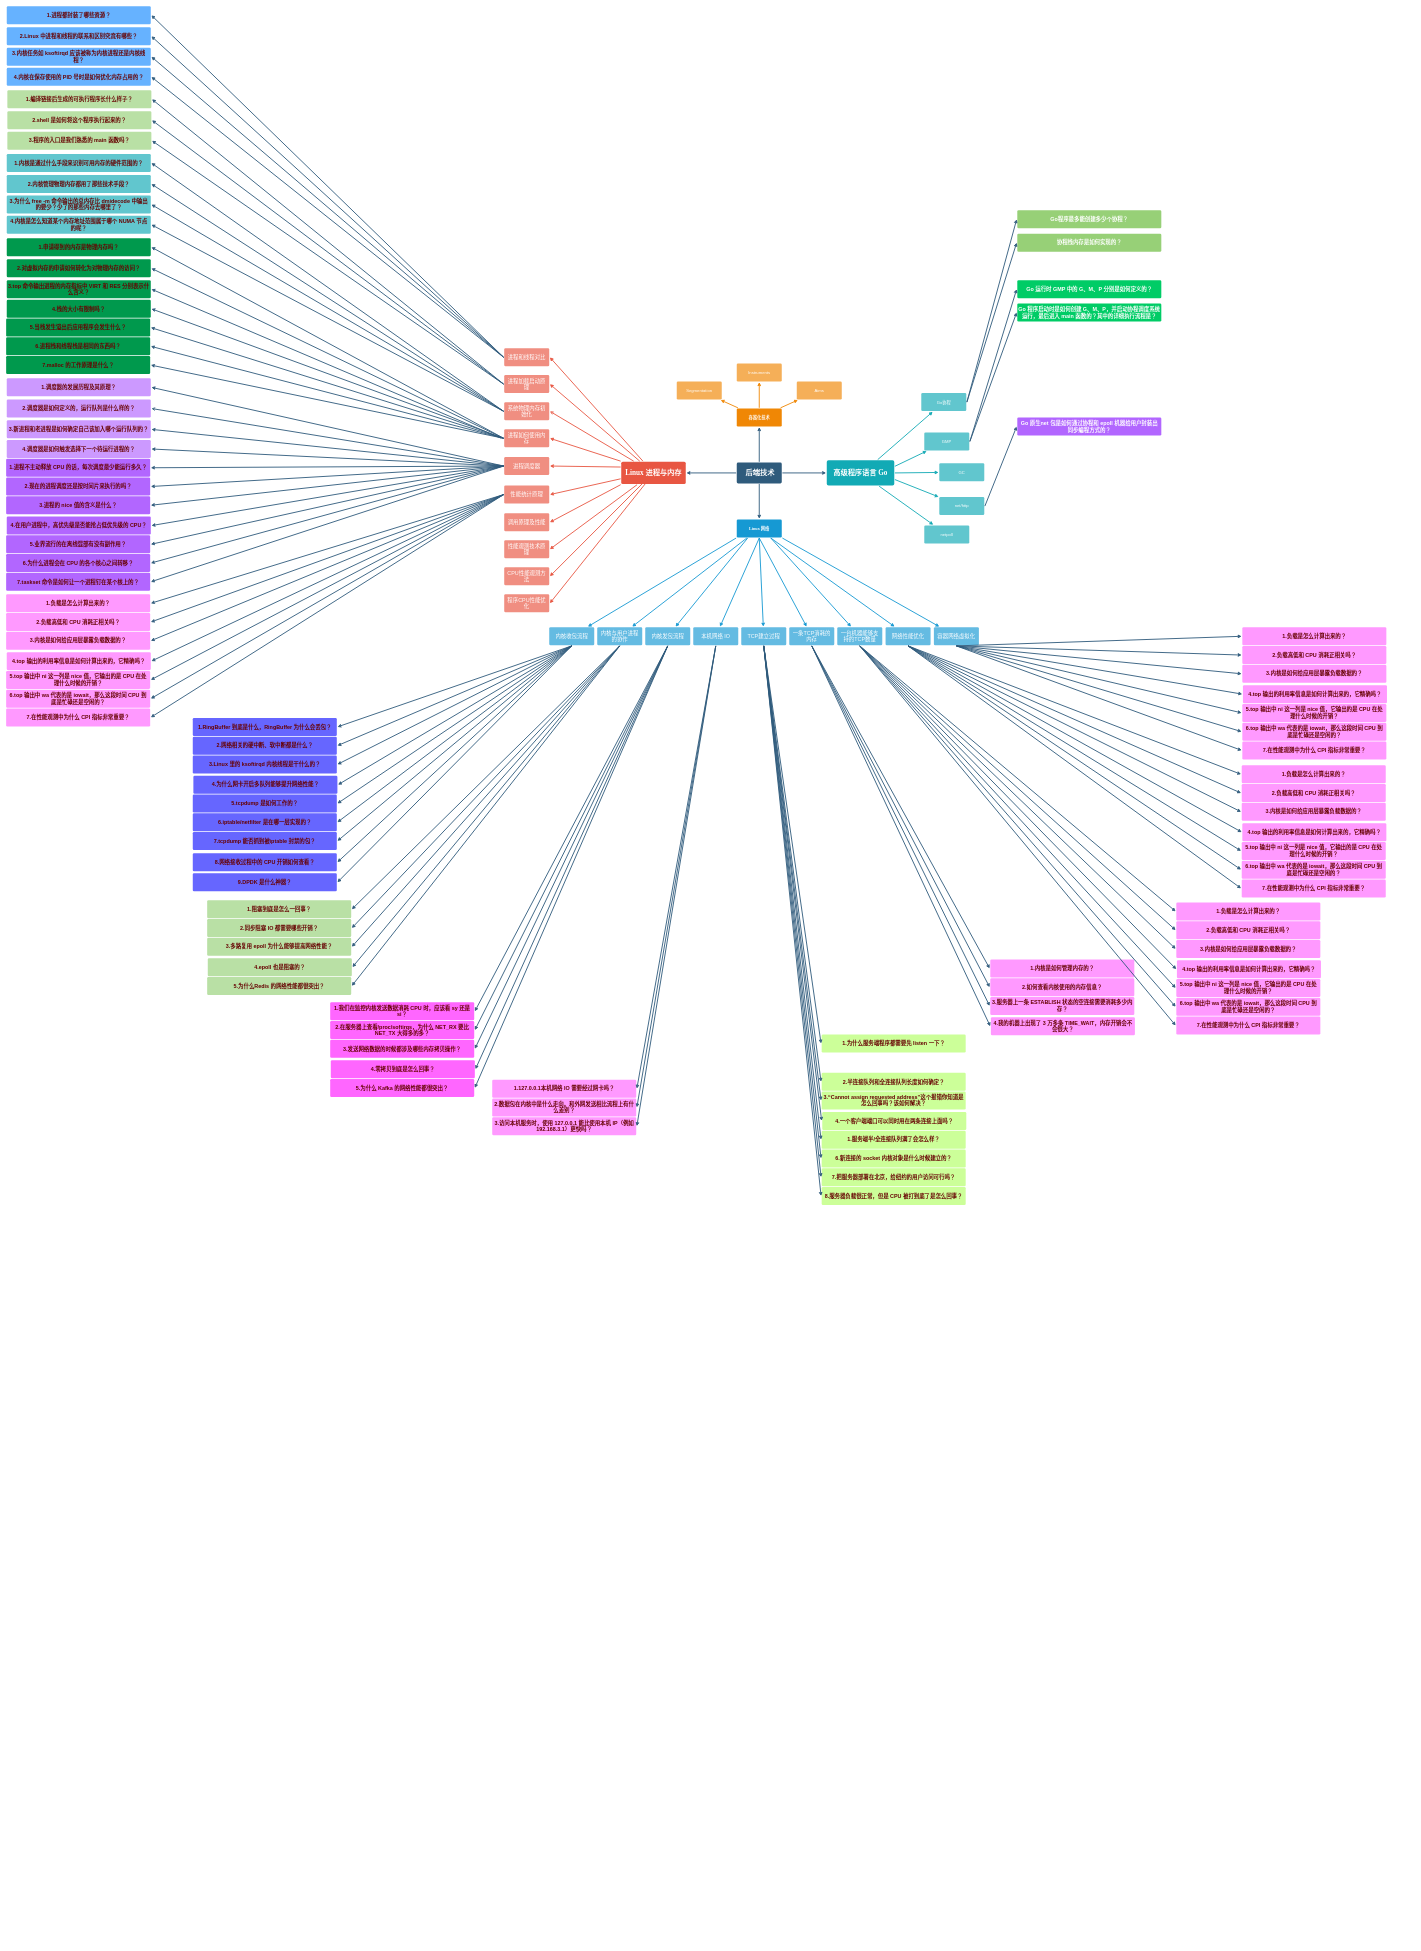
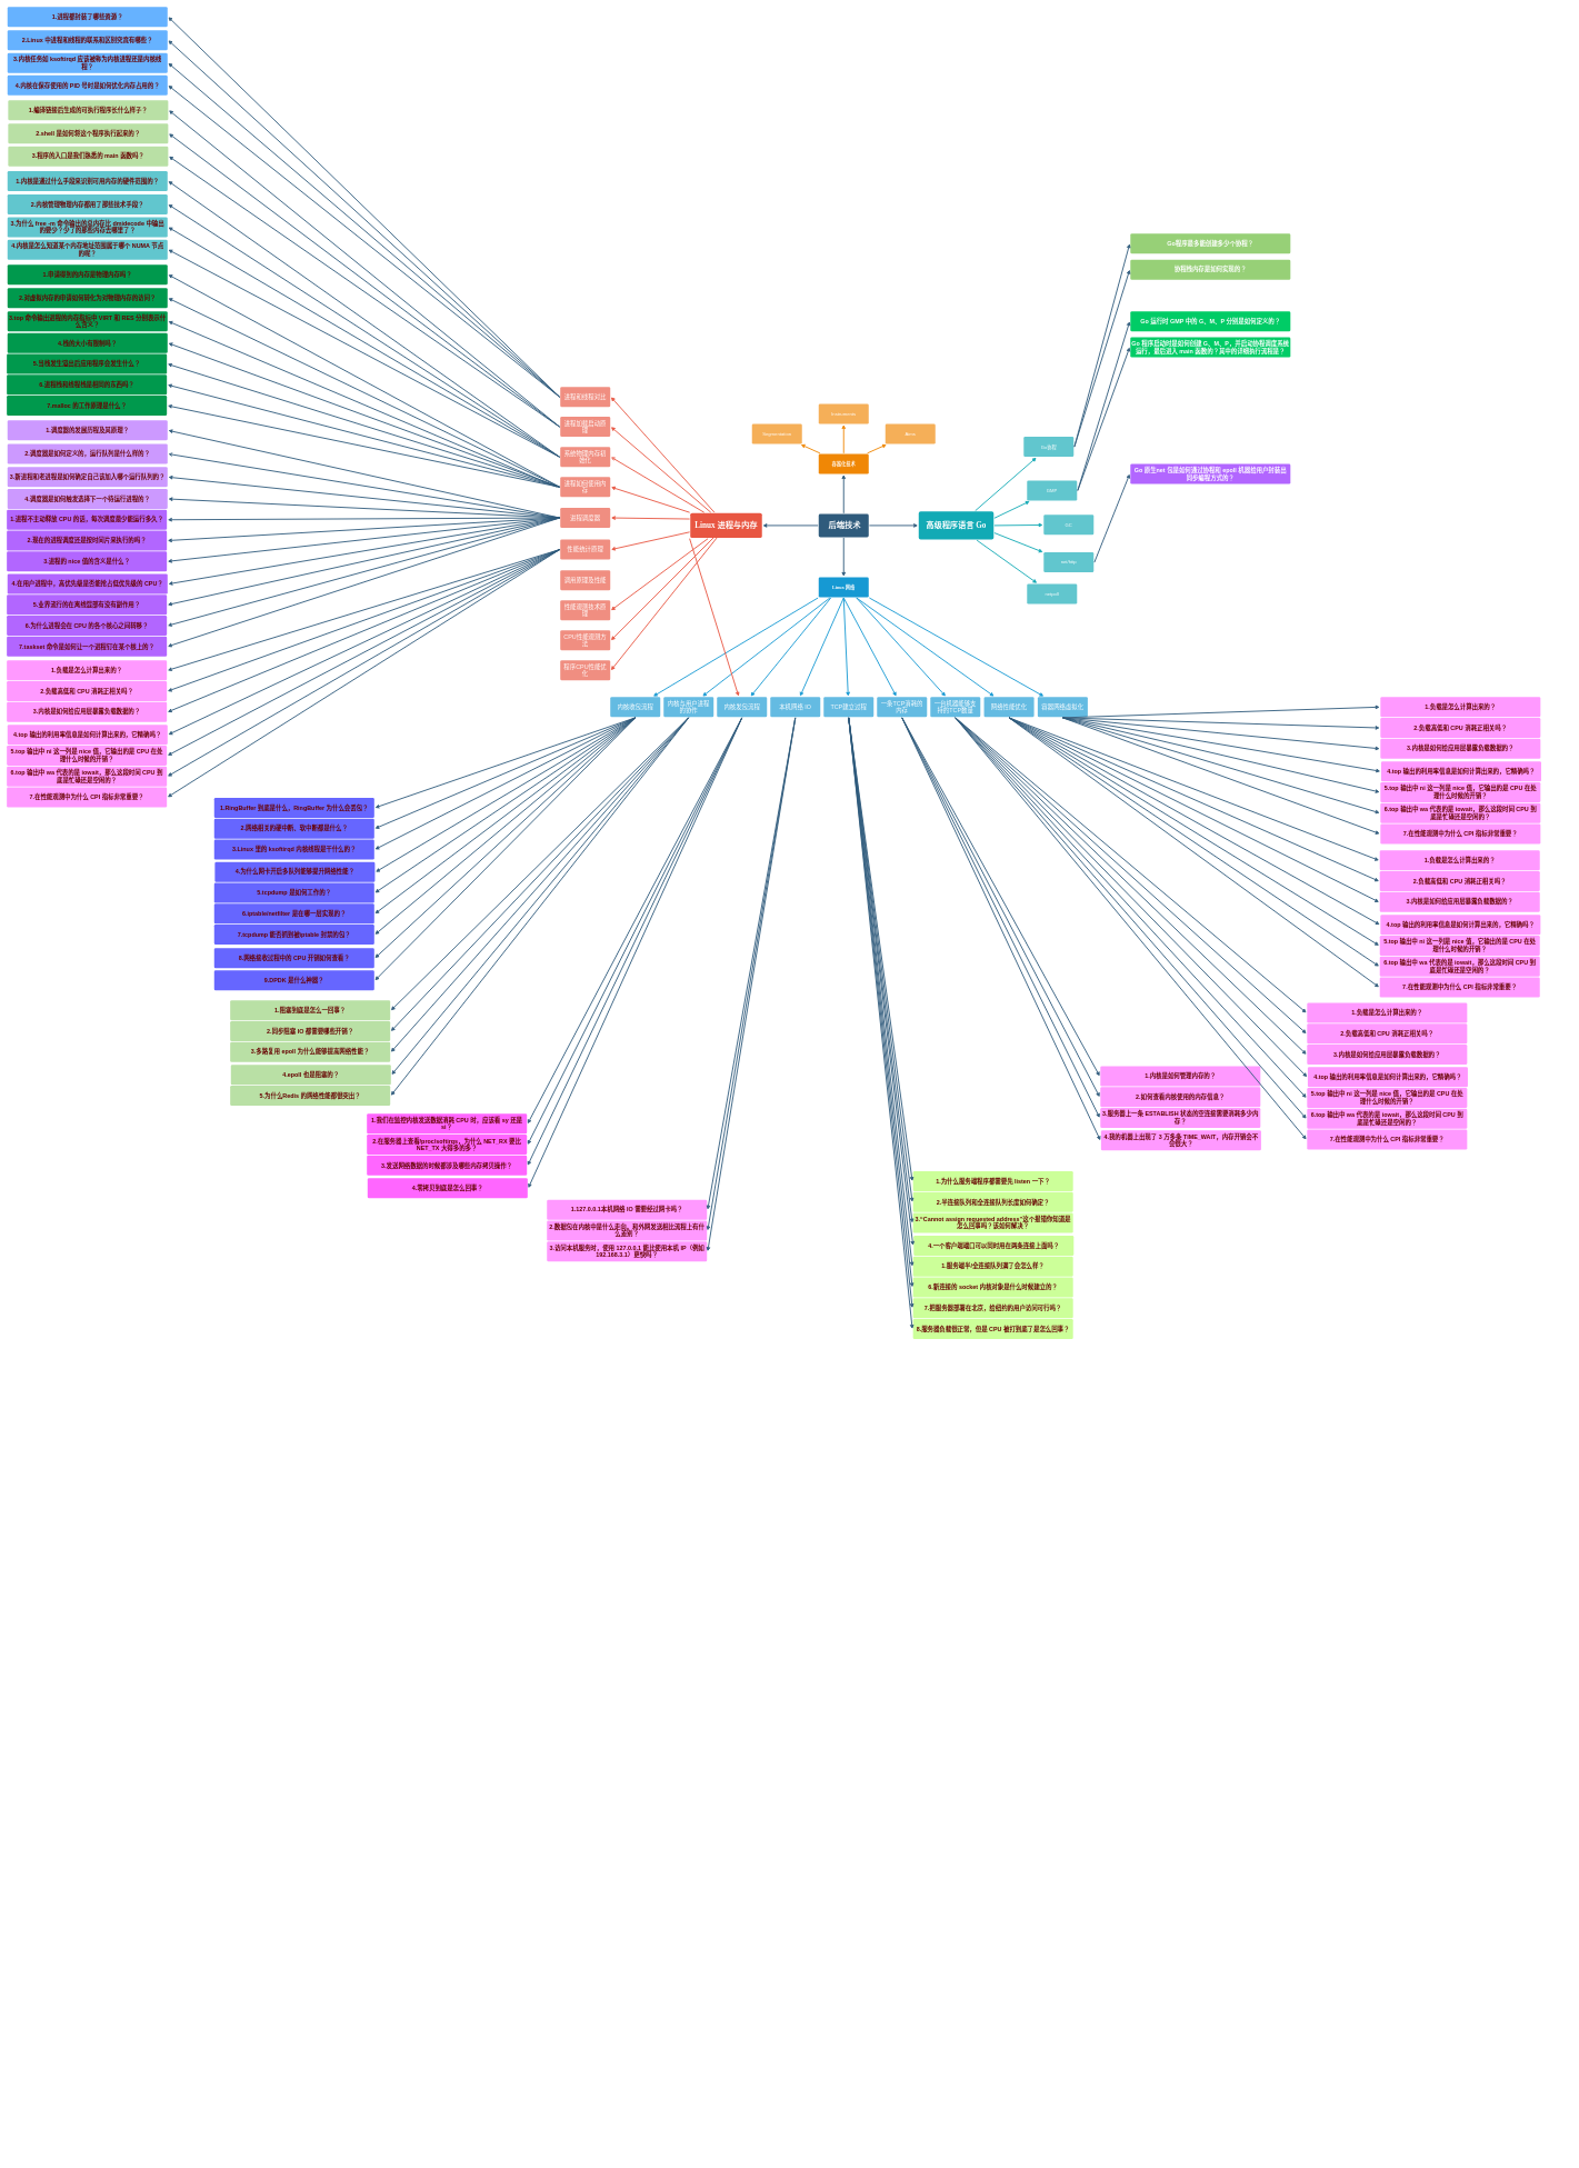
- <mxCell id="44" value="" style="edgeStyle=none;rounded=1;jumpStyle=none;html=1;shadow=0;labelBackgroundColor=none;startArrow=none;startFill=0;jettySize=auto;orthogonalLoop=1;strokeColor=#E85642;strokeWidth=3;fontFamily=Helvetica;fontSize=14;fontColor=#FFFFFF;spacing=5;fontStyle=1;fillColor=#b0e3e6;entryX=1;entryY=0.5;entryDx=0;entryDy=0;exitX=0;exitY=1;exitDx=0;exitDy=0;" parent="1" source="10" target="43" edge="1"><mxGeometry relative="1" as="geometry"><mxPoint x="2173" y="1852.5" as="sourcePoint" /><mxPoint x="2122" y="1813.5" as="targetPoint" /></mxGeometry></mxCell>
+ <mxCell id="44" value="" style="edgeStyle=none;rounded=1;jumpStyle=none;html=1;shadow=0;labelBackgroundColor=none;startArrow=none;startFill=0;jettySize=auto;orthogonalLoop=1;strokeColor=#E85642;strokeWidth=3;fontFamily=Helvetica;fontSize=14;fontColor=#FFFFFF;spacing=5;fontStyle=1;fillColor=#b0e3e6;exitX=0;exitY=1;exitDx=0;exitDy=0;" parent="1" source="10" target="18" edge="1"><mxGeometry relative="1" as="geometry"><mxPoint x="2173" y="1852.5" as="sourcePoint" /><mxPoint x="2122" y="1813.5" as="targetPoint" /></mxGeometry></mxCell>
- <mxCell id="180" value="" style="edgeStyle=none;rounded=0;jumpStyle=none;html=1;shadow=0;labelBackgroundColor=none;startArrow=none;startFill=0;endArrow=classic;endFill=1;jettySize=auto;orthogonalLoop=1;strokeColor=#2F5B7C;strokeWidth=3;fontFamily=Helvetica;fontSize=16;fontColor=#23445D;spacing=5;entryX=1;entryY=0.5;entryDx=0;entryDy=0;exitX=0.5;exitY=1;exitDx=0;exitDy=0;" parent="1" source="18" target="179" edge="1"><mxGeometry relative="1" as="geometry"><mxPoint x="2940" y="2820" as="sourcePoint" /><mxPoint x="2981" y="4118.25" as="targetPoint" /></mxGeometry></mxCell>
- <mxCell id="237" value="&lt;font color=&quot;#660000&quot;&gt;&lt;span style=&quot;font-size: 18px;&quot;&gt;&lt;b&gt;1.为什么服务端程序都需要先 listen 一下？&lt;/b&gt;&lt;/span&gt;&lt;/font&gt;" style="rounded=1;whiteSpace=wrap;html=1;shadow=0;labelBackgroundColor=none;strokeColor=none;strokeWidth=3;fillColor=#CCFF99;fontFamily=Helvetica;fontSize=14;fontColor=#FFFFFF;align=center;spacing=5;fontStyle=0;arcSize=7;perimeterSpacing=2;" parent="1" vertex="1"><mxGeometry x="2738" y="3447.38" width="480" height="60" as="geometry" /></mxCell>
+ <mxCell id="237" value="&lt;font color=&quot;#660000&quot;&gt;&lt;span style=&quot;font-size: 18px;&quot;&gt;&lt;b&gt;1.为什么服务端程序都需要先 listen 一下？&lt;/b&gt;&lt;/span&gt;&lt;/font&gt;" style="rounded=1;whiteSpace=wrap;html=1;shadow=0;labelBackgroundColor=none;strokeColor=none;strokeWidth=3;fillColor=#CCFF99;fontFamily=Helvetica;fontSize=14;fontColor=#FFFFFF;align=center;spacing=5;fontStyle=0;arcSize=7;perimeterSpacing=2;" parent="1" vertex="1"><mxGeometry x="2738" y="3512.38" width="480" height="60" as="geometry" /></mxCell>
- <mxCell id="179" value="&lt;font color=&quot;#660000&quot;&gt;&lt;span style=&quot;font-size: 18px;&quot;&gt;&lt;b&gt;5.为什么 Kafka 的网络性能都很突出？&lt;/b&gt;&lt;/span&gt;&lt;/font&gt;" style="rounded=1;whiteSpace=wrap;html=1;shadow=0;labelBackgroundColor=none;strokeColor=none;strokeWidth=3;fillColor=#FF66FF;fontFamily=Helvetica;fontSize=14;fontColor=#FFFFFF;align=center;spacing=5;fontStyle=0;arcSize=7;perimeterSpacing=2;" parent="1" vertex="1"><mxGeometry x="1100" y="3595.25" width="480" height="60" as="geometry" /></mxCell>
